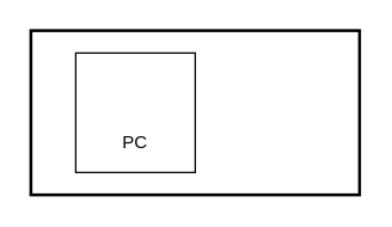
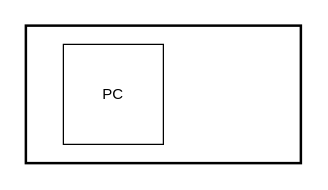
- <mxCell id="3" value="PC" style="text;html=1;strokeColor=none;fillColor=none;align=center;verticalAlign=middle;whiteSpace=wrap;rounded=0;" vertex="1" parent="1"><mxGeometry x="60" y="80" width="60" height="30" as="geometry" /></mxCell>
+ <mxCell id="3" value="PC" style="text;html=1;strokeColor=none;fillColor=none;align=center;verticalAlign=middle;whiteSpace=wrap;rounded=0;" vertex="1" parent="1"><mxGeometry x="60" y="60" width="60" height="30" as="geometry" /></mxCell>
